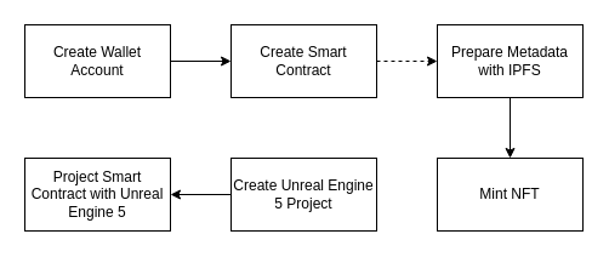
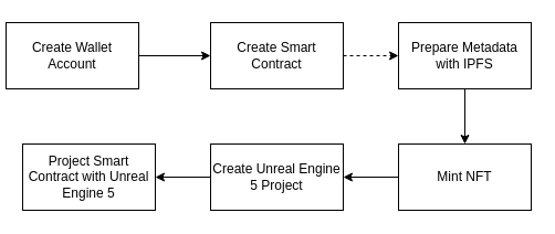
- <mxCell id="3" value="Create Wallet Account" style="rounded=0;whiteSpace=wrap;html=1;" vertex="1" parent="1"><mxGeometry x="20" y="20" width="120" height="60" as="geometry" /></mxCell>
+ <mxCell id="3" value="Create Wallet Account" style="rounded=0;whiteSpace=wrap;html=1;" vertex="1" parent="1"><mxGeometry x="5" y="20" width="120" height="60" as="geometry" /></mxCell>
+ <mxCell id="8" value="" style="edgeStyle=orthogonalEdgeStyle;rounded=0;orthogonalLoop=1;jettySize=auto;html=1;" edge="1" parent="1" source="9" target="11"><mxGeometry relative="1" as="geometry" /></mxCell>
